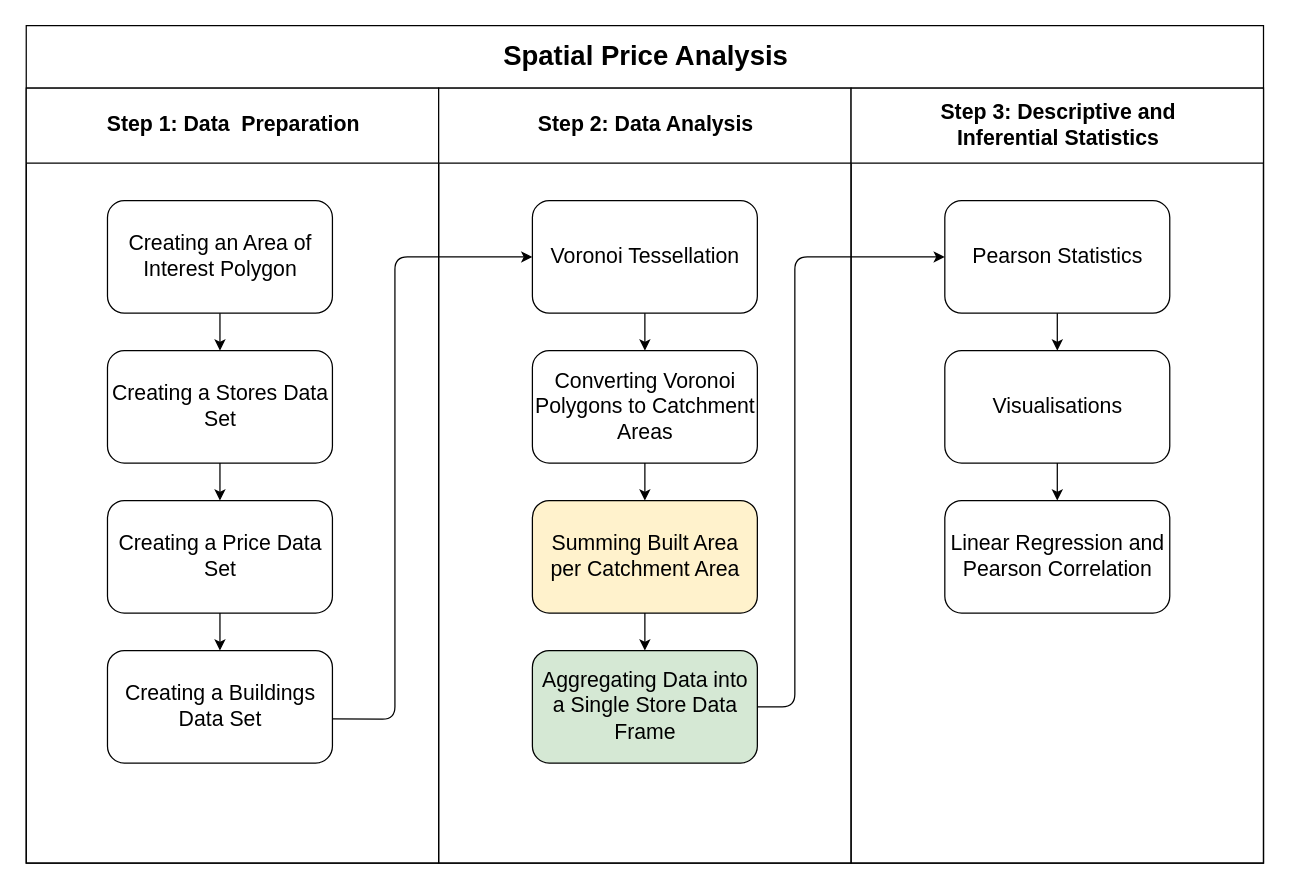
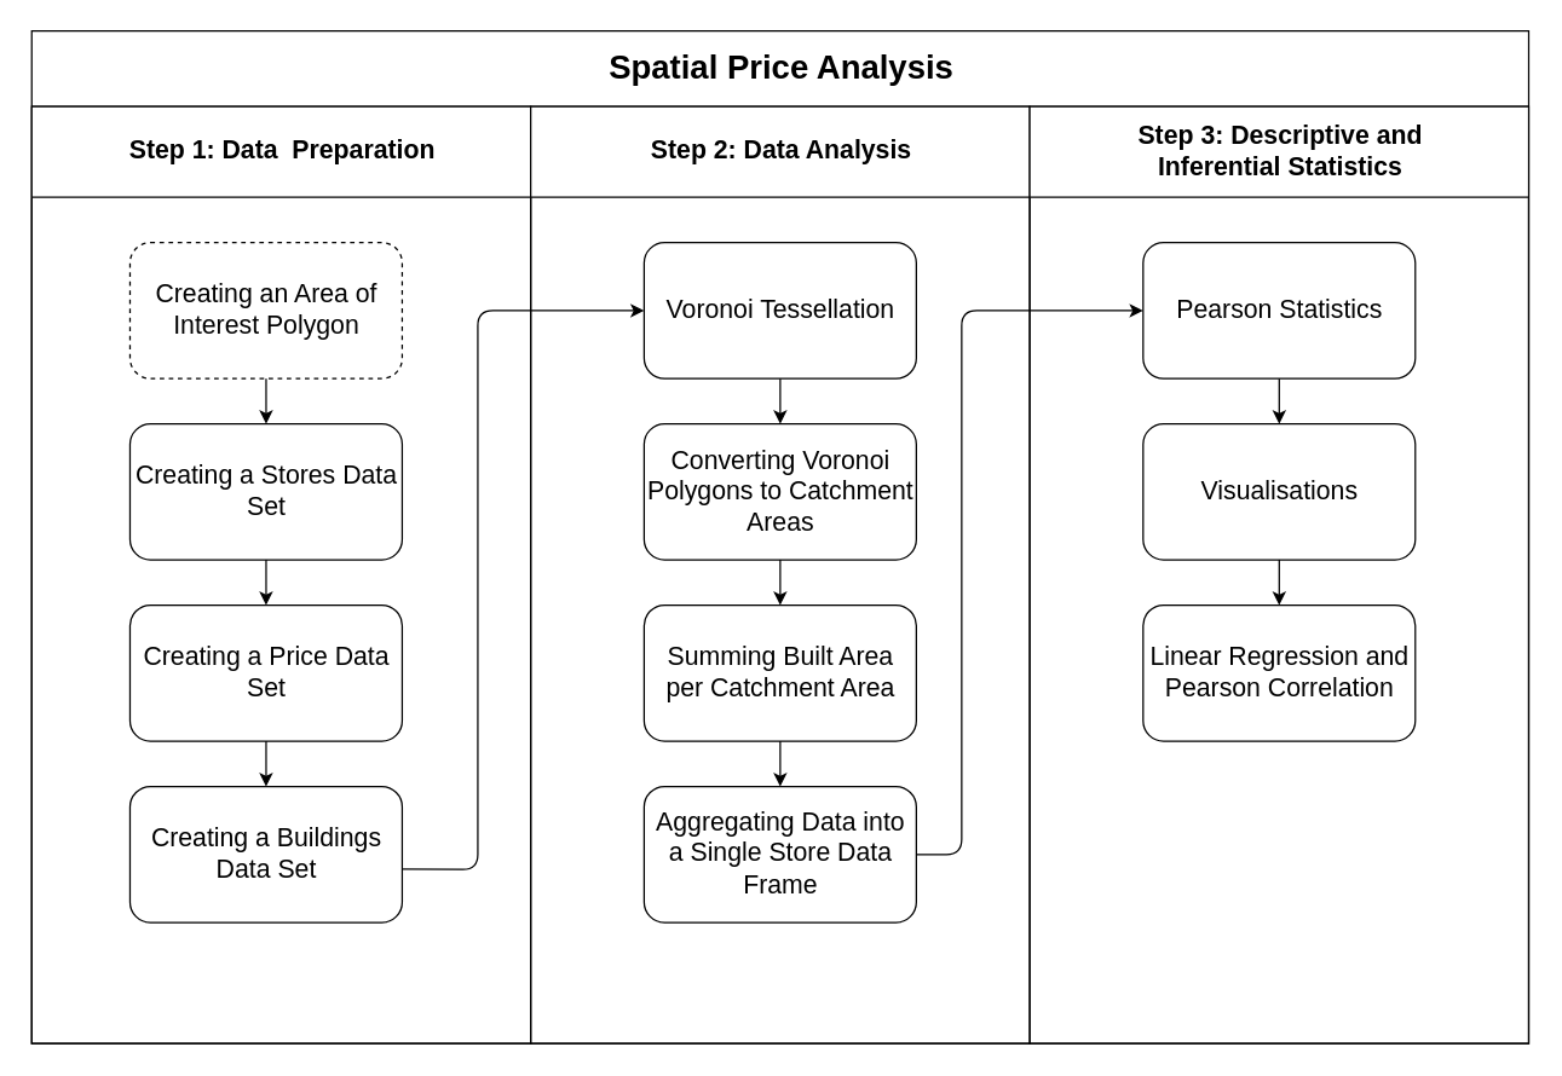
- <mxCell id="4" value="Creating an Area of Interest Polygon" style="rounded=1;whiteSpace=wrap;html=1;fontFamily=Helvetica;fontSize=17;" parent="3" vertex="1"><mxGeometry x="65" y="90" width="180" height="90" as="geometry" /></mxCell>
+ <mxCell id="4" value="Creating an Area of Interest Polygon" style="rounded=1;whiteSpace=wrap;html=1;fontFamily=Helvetica;fontSize=17;dashed=1;" parent="3" vertex="1"><mxGeometry x="65" y="90" width="180" height="90" as="geometry" /></mxCell>
- <mxCell id="14" value="Summing Built Area per Catchment Area" style="rounded=1;whiteSpace=wrap;html=1;fontFamily=Helvetica;fontSize=17;fillColor=#fff2cc;" parent="11" vertex="1"><mxGeometry x="75" y="330" width="180" height="90" as="geometry" /></mxCell>
+ <mxCell id="14" value="Summing Built Area per Catchment Area" style="rounded=1;whiteSpace=wrap;html=1;fontFamily=Helvetica;fontSize=17;" parent="11" vertex="1"><mxGeometry x="75" y="330" width="180" height="90" as="geometry" /></mxCell>
- <mxCell id="15" value="Aggregating Data into a Single Store Data Frame" style="rounded=1;whiteSpace=wrap;html=1;fontFamily=Helvetica;fontSize=17;fillColor=#d5e8d4;" parent="11" vertex="1"><mxGeometry x="75" y="450" width="180" height="90" as="geometry" /></mxCell>
+ <mxCell id="15" value="Aggregating Data into a Single Store Data Frame" style="rounded=1;whiteSpace=wrap;html=1;fontFamily=Helvetica;fontSize=17;" parent="11" vertex="1"><mxGeometry x="75" y="450" width="180" height="90" as="geometry" /></mxCell>
